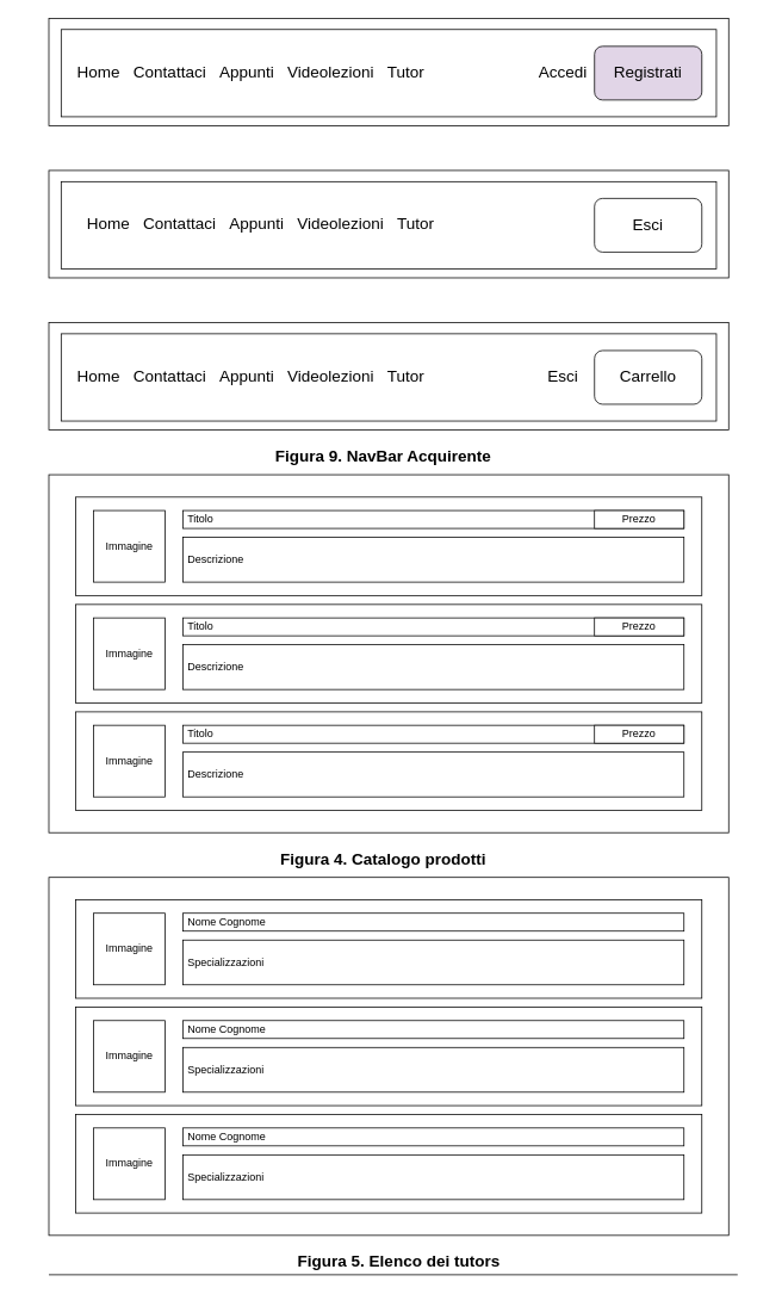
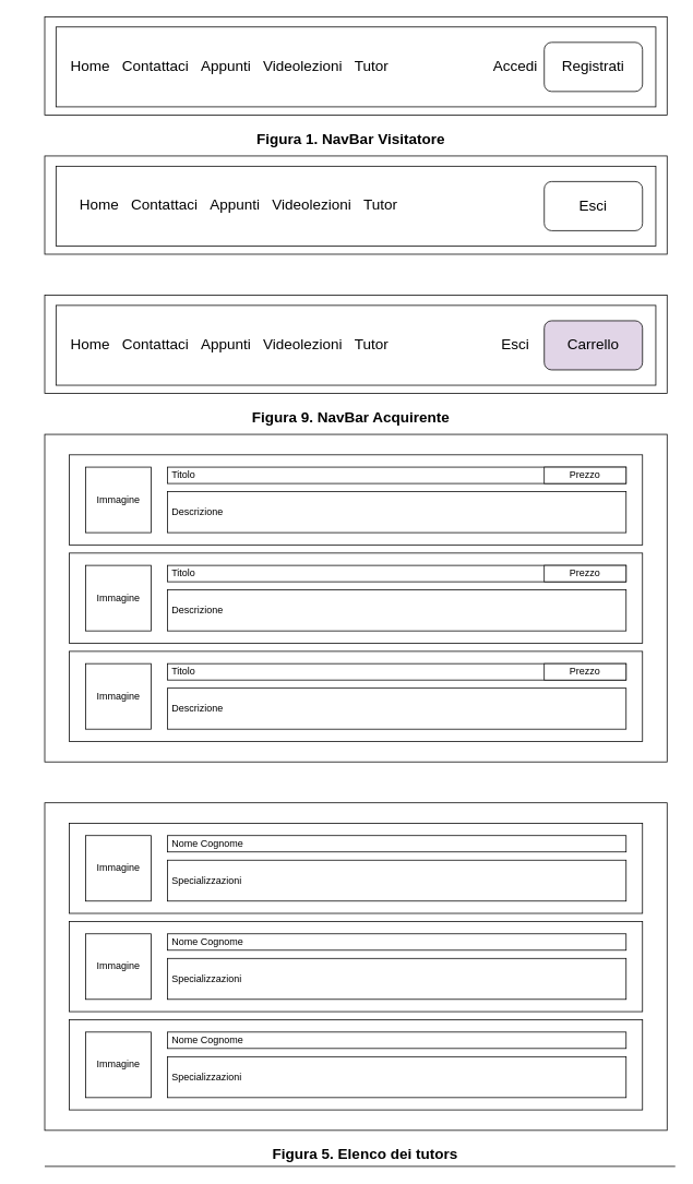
- <mxCell id="5" value="Registrati" style="rounded=1;whiteSpace=wrap;html=1;fontSize=18;fillColor=#e1d5e7;" parent="1" vertex="1"><mxGeometry x="664" y="51.25" width="120" height="60" as="geometry" /></mxCell>
+ <mxCell id="5" value="Registrati" style="rounded=1;whiteSpace=wrap;html=1;fontSize=18;" parent="1" vertex="1"><mxGeometry x="664" y="51.25" width="120" height="60" as="geometry" /></mxCell>
+ <mxCell id="7" value="&lt;b&gt;Figura 1. NavBar Visitatore&lt;/b&gt;" style="text;html=1;strokeColor=none;fillColor=none;align=center;verticalAlign=middle;whiteSpace=wrap;rounded=0;fontSize=18;" parent="1" vertex="1"><mxGeometry x="268" y="160" width="320" height="20" as="geometry" /></mxCell>
- <mxCell id="15" value="Carrello" style="rounded=1;whiteSpace=wrap;html=1;fontSize=18;" parent="1" vertex="1"><mxGeometry x="664" y="391.25" width="120" height="60" as="geometry" /></mxCell>
+ <mxCell id="15" value="Carrello" style="rounded=1;whiteSpace=wrap;html=1;fontSize=18;fillColor=#e1d5e7;" parent="1" vertex="1"><mxGeometry x="664" y="391.25" width="120" height="60" as="geometry" /></mxCell>
- <mxCell id="34" value="&lt;b&gt;Figura 4. Catalogo prodotti&lt;/b&gt;" style="text;html=1;strokeColor=none;fillColor=none;align=center;verticalAlign=middle;whiteSpace=wrap;rounded=0;fontSize=18;" parent="1" vertex="1"><mxGeometry x="168" y="950" width="520" height="20" as="geometry" /></mxCell>
